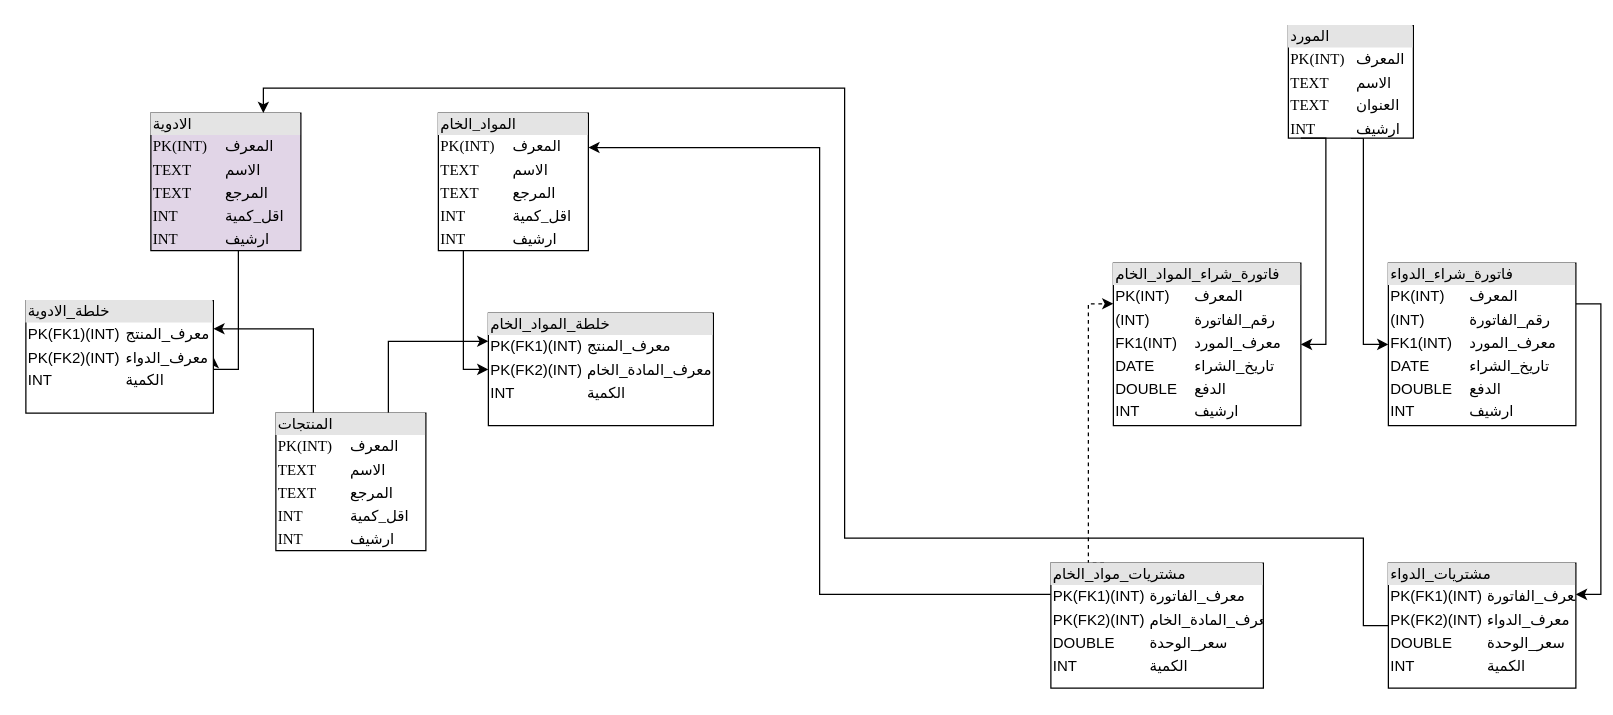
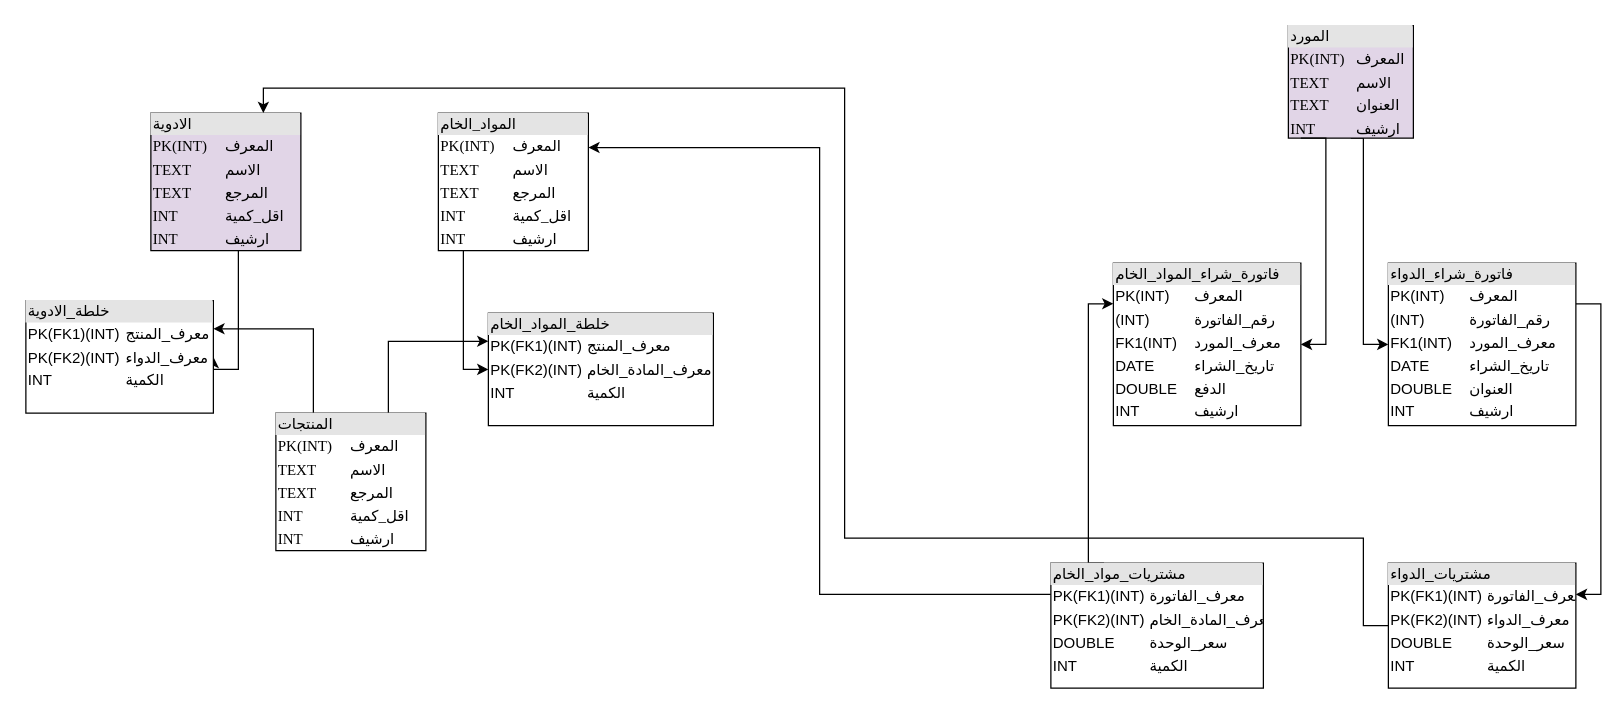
- <mxCell id="12" value="&lt;div style=&quot;box-sizing: border-box ; width: 100% ; background: #e4e4e4 ; padding: 2px&quot;&gt;المورد&lt;/div&gt;&lt;table style=&quot;width: 100% ; font-size: 1em&quot; cellpadding=&quot;2&quot; cellspacing=&quot;0&quot;&gt;&lt;tbody&gt;&lt;tr&gt;&lt;td&gt;PK(INT)&lt;/td&gt;&lt;td&gt;المعرف&lt;/td&gt;&lt;/tr&gt;&lt;tr&gt;&lt;td&gt;TEXT&lt;/td&gt;&lt;td&gt;الاسم&lt;/td&gt;&lt;/tr&gt;&lt;tr&gt;&lt;td&gt;TEXT&lt;/td&gt;&lt;td&gt;العنوان&lt;/td&gt;&lt;/tr&gt;&lt;tr&gt;&lt;td&gt;INT&lt;br&gt;&lt;/td&gt;&lt;td&gt;ارشيف&lt;br&gt;&lt;/td&gt;&lt;/tr&gt;&lt;tr&gt;&lt;td&gt;&lt;br&gt;&lt;/td&gt;&lt;td&gt;&lt;br&gt;&lt;/td&gt;&lt;/tr&gt;&lt;tr&gt;&lt;td&gt;&lt;br&gt;&lt;/td&gt;&lt;td&gt;&lt;br&gt;&lt;/td&gt;&lt;/tr&gt;&lt;/tbody&gt;&lt;/table&gt;" style="verticalAlign=top;align=left;overflow=fill;html=1;rounded=0;shadow=0;comic=0;labelBackgroundColor=none;strokeWidth=1;fontFamily=Verdana;fontSize=12;fillStyle=solid;" vertex="1" parent="1"><mxGeometry x="1030" y="20" width="100" height="90" as="geometry" /></mxCell>
+ <mxCell id="12" value="&lt;div style=&quot;box-sizing: border-box ; width: 100% ; background: #e4e4e4 ; padding: 2px&quot;&gt;المورد&lt;/div&gt;&lt;table style=&quot;width: 100% ; font-size: 1em&quot; cellpadding=&quot;2&quot; cellspacing=&quot;0&quot;&gt;&lt;tbody&gt;&lt;tr&gt;&lt;td&gt;PK(INT)&lt;/td&gt;&lt;td&gt;المعرف&lt;/td&gt;&lt;/tr&gt;&lt;tr&gt;&lt;td&gt;TEXT&lt;/td&gt;&lt;td&gt;الاسم&lt;/td&gt;&lt;/tr&gt;&lt;tr&gt;&lt;td&gt;TEXT&lt;/td&gt;&lt;td&gt;العنوان&lt;/td&gt;&lt;/tr&gt;&lt;tr&gt;&lt;td&gt;INT&lt;br&gt;&lt;/td&gt;&lt;td&gt;ارشيف&lt;br&gt;&lt;/td&gt;&lt;/tr&gt;&lt;tr&gt;&lt;td&gt;&lt;br&gt;&lt;/td&gt;&lt;td&gt;&lt;br&gt;&lt;/td&gt;&lt;/tr&gt;&lt;tr&gt;&lt;td&gt;&lt;br&gt;&lt;/td&gt;&lt;td&gt;&lt;br&gt;&lt;/td&gt;&lt;/tr&gt;&lt;/tbody&gt;&lt;/table&gt;" style="verticalAlign=top;align=left;overflow=fill;html=1;rounded=0;shadow=0;comic=0;labelBackgroundColor=none;strokeWidth=1;fontFamily=Verdana;fontSize=12;fillStyle=solid;fillColor=#e1d5e7;" vertex="1" parent="1"><mxGeometry x="1030" y="20" width="100" height="90" as="geometry" /></mxCell>
- <mxCell id="14" value="&lt;div style=&quot;box-sizing:border-box;width:100%;background:#e4e4e4;padding:2px;&quot;&gt;فاتورة_شراء_الدواء&lt;/div&gt;&lt;table style=&quot;width:100%;font-size:1em;&quot; cellpadding=&quot;2&quot; cellspacing=&quot;0&quot;&gt;&lt;tbody&gt;&lt;tr&gt;&lt;td&gt;PK(INT)&lt;/td&gt;&lt;td&gt;المعرف&lt;/td&gt;&lt;/tr&gt;&lt;tr&gt;&lt;td&gt;(INT)&lt;br&gt;&lt;/td&gt;&lt;td&gt;رقم_الفاتورة&lt;/td&gt;&lt;/tr&gt;&lt;tr&gt;&lt;td&gt;FK1(INT)&lt;/td&gt;&lt;td&gt;معرف_المورد&lt;/td&gt;&lt;/tr&gt;&lt;tr&gt;&lt;td&gt;DATE&lt;/td&gt;&lt;td&gt;تاريخ_الشراء&lt;/td&gt;&lt;/tr&gt;&lt;tr&gt;&lt;td&gt;DOUBLE&lt;/td&gt;&lt;td&gt;الدفع&lt;/td&gt;&lt;/tr&gt;&lt;tr&gt;&lt;td&gt;INT&lt;/td&gt;&lt;td&gt;ارشيف&lt;/td&gt;&lt;/tr&gt;&lt;/tbody&gt;&lt;/table&gt;" style="verticalAlign=top;align=left;overflow=fill;html=1;" vertex="1" parent="1"><mxGeometry x="1110" y="210" width="150" height="130" as="geometry" /></mxCell>
+ <mxCell id="14" value="&lt;div style=&quot;box-sizing:border-box;width:100%;background:#e4e4e4;padding:2px;&quot;&gt;فاتورة_شراء_الدواء&lt;/div&gt;&lt;table style=&quot;width:100%;font-size:1em;&quot; cellpadding=&quot;2&quot; cellspacing=&quot;0&quot;&gt;&lt;tbody&gt;&lt;tr&gt;&lt;td&gt;PK(INT)&lt;/td&gt;&lt;td&gt;المعرف&lt;/td&gt;&lt;/tr&gt;&lt;tr&gt;&lt;td&gt;(INT)&lt;br&gt;&lt;/td&gt;&lt;td&gt;رقم_الفاتورة&lt;/td&gt;&lt;/tr&gt;&lt;tr&gt;&lt;td&gt;FK1(INT)&lt;/td&gt;&lt;td&gt;معرف_المورد&lt;/td&gt;&lt;/tr&gt;&lt;tr&gt;&lt;td&gt;DATE&lt;/td&gt;&lt;td&gt;تاريخ_الشراء&lt;/td&gt;&lt;/tr&gt;&lt;tr&gt;&lt;td&gt;DOUBLE&lt;/td&gt;&lt;td&gt;العنوان&lt;/td&gt;&lt;/tr&gt;&lt;tr&gt;&lt;td&gt;INT&lt;/td&gt;&lt;td&gt;ارشيف&lt;/td&gt;&lt;/tr&gt;&lt;/tbody&gt;&lt;/table&gt;" style="verticalAlign=top;align=left;overflow=fill;html=1;" vertex="1" parent="1"><mxGeometry x="1110" y="210" width="150" height="130" as="geometry" /></mxCell>
- <mxCell id="19" style="edgeStyle=orthogonalEdgeStyle;rounded=0;orthogonalLoop=1;jettySize=auto;html=1;exitX=0.25;exitY=0;exitDx=0;exitDy=0;entryX=0;entryY=0.25;entryDx=0;entryDy=0;fillColor=#f5f5f5;gradientColor=#b3b3b3;strokeColor=#000000;dashed=1;" edge="1" parent="1" source="21" target="15"><mxGeometry relative="1" as="geometry"><Array as="points"><mxPoint x="870" y="450" /><mxPoint x="870" y="243" /></Array></mxGeometry></mxCell>
+ <mxCell id="19" style="edgeStyle=orthogonalEdgeStyle;rounded=0;orthogonalLoop=1;jettySize=auto;html=1;exitX=0.25;exitY=0;exitDx=0;exitDy=0;entryX=0;entryY=0.25;entryDx=0;entryDy=0;fillColor=#f5f5f5;gradientColor=#b3b3b3;strokeColor=#000000;" edge="1" parent="1" source="21" target="15"><mxGeometry relative="1" as="geometry"><Array as="points"><mxPoint x="870" y="450" /><mxPoint x="870" y="243" /></Array></mxGeometry></mxCell>
